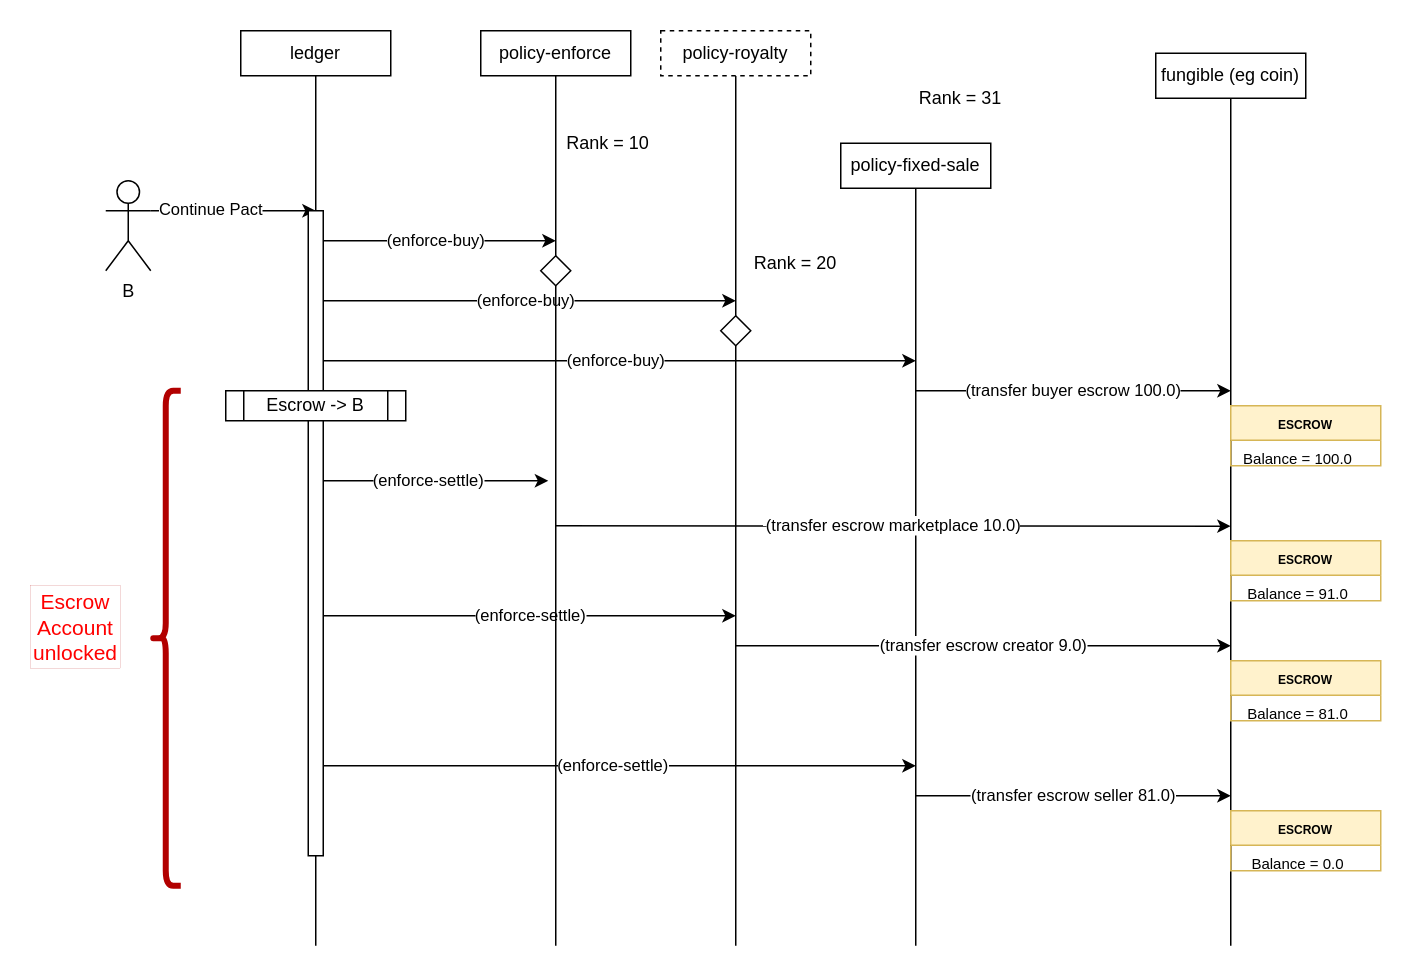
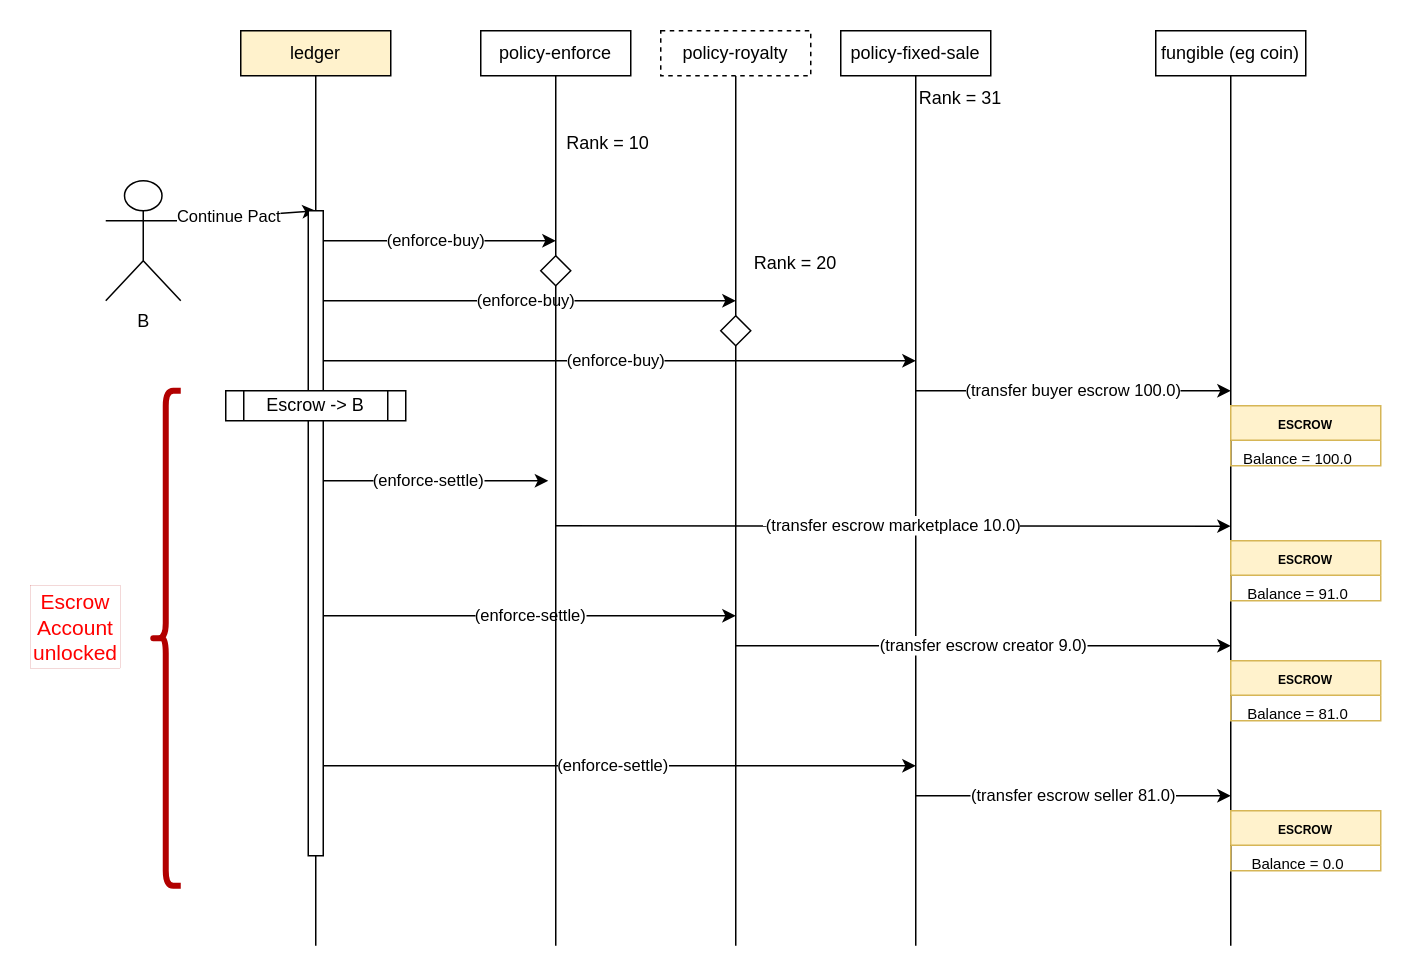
- <mxCell id="5" value="ledger" style="rounded=0;whiteSpace=wrap;html=1;" parent="1" vertex="1"><mxGeometry x="160" y="20" width="100" height="30" as="geometry" /></mxCell>
+ <mxCell id="5" value="ledger" style="rounded=0;whiteSpace=wrap;html=1;fillColor=#fff2cc;" parent="1" vertex="1"><mxGeometry x="160" y="20" width="100" height="30" as="geometry" /></mxCell>
- <mxCell id="24" value="fungible (eg coin)" style="rounded=0;whiteSpace=wrap;html=1;" vertex="1" parent="1"><mxGeometry x="770" y="35" width="100" height="30" as="geometry" /></mxCell>
+ <mxCell id="24" value="fungible (eg coin)" style="rounded=0;whiteSpace=wrap;html=1;" vertex="1" parent="1"><mxGeometry x="770" y="20" width="100" height="30" as="geometry" /></mxCell>
- <mxCell id="8" value="policy-fixed-sale" style="rounded=0;whiteSpace=wrap;html=1;" parent="1" vertex="1"><mxGeometry x="560" y="95" width="100" height="30" as="geometry" /></mxCell>
+ <mxCell id="8" value="policy-fixed-sale" style="rounded=0;whiteSpace=wrap;html=1;" parent="1" vertex="1"><mxGeometry x="560" y="20" width="100" height="30" as="geometry" /></mxCell>
- <mxCell id="12" value="B" style="shape=umlActor;verticalLabelPosition=bottom;verticalAlign=top;html=1;outlineConnect=0;" parent="1" vertex="1"><mxGeometry x="70" y="120" width="30" height="60" as="geometry" /></mxCell>
+ <mxCell id="12" value="B" style="shape=umlActor;verticalLabelPosition=bottom;verticalAlign=top;html=1;outlineConnect=0;" parent="1" vertex="1"><mxGeometry x="70" y="120" width="50" height="80" as="geometry" /></mxCell>
